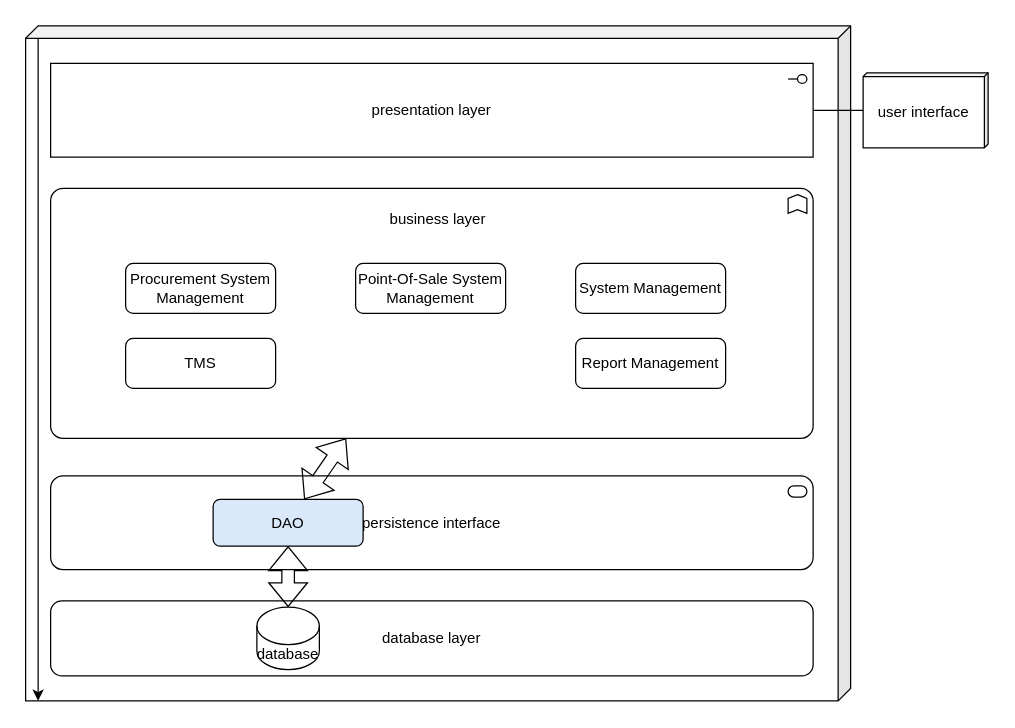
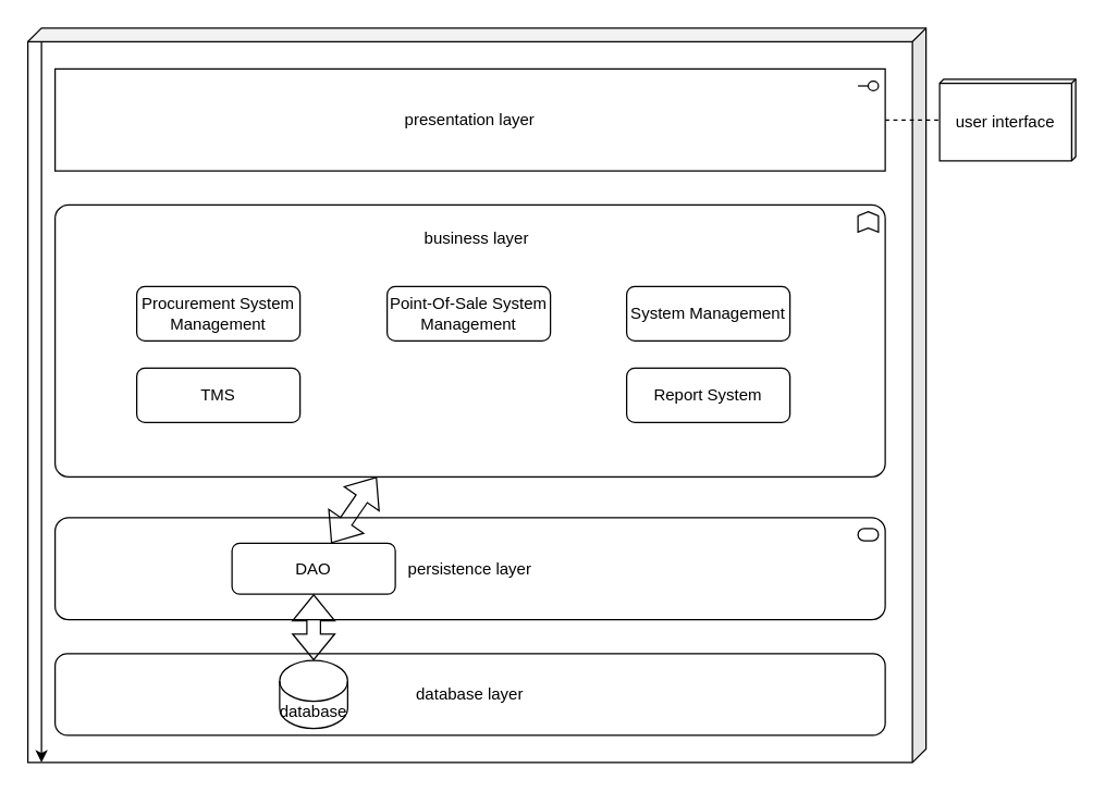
- <mxCell id="3" style="edgeStyle=orthogonalEdgeStyle;rounded=0;orthogonalLoop=1;jettySize=auto;html=1;endArrow=none;endFill=0;" edge="1" parent="1" source="4" target="5"><mxGeometry relative="1" as="geometry" /></mxCell>
+ <mxCell id="3" style="edgeStyle=orthogonalEdgeStyle;rounded=0;orthogonalLoop=1;jettySize=auto;html=1;endArrow=none;endFill=0;dashed=1;" edge="1" parent="1" source="4" target="5"><mxGeometry relative="1" as="geometry" /></mxCell>
- <mxCell id="15" value="Report Management" style="rounded=1;whiteSpace=wrap;html=1;fontColor=#000000;fillColor=#FFFFFF;" vertex="1" parent="1"><mxGeometry x="460" y="270" width="120" height="40" as="geometry" /></mxCell>
+ <mxCell id="15" value="Report System" style="rounded=1;whiteSpace=wrap;html=1;fontColor=#000000;fillColor=#FFFFFF;" vertex="1" parent="1"><mxGeometry x="460" y="270" width="120" height="40" as="geometry" /></mxCell>
- <mxCell id="11" value="DAO" style="rounded=1;whiteSpace=wrap;html=1;fontColor=#000000;fillColor=#dae8fc;" vertex="1" parent="1"><mxGeometry x="170" y="398.75" width="120" height="37.5" as="geometry" /></mxCell>
+ <mxCell id="11" value="DAO" style="rounded=1;whiteSpace=wrap;html=1;fontColor=#000000;fillColor=#FFFFFF;" vertex="1" parent="1"><mxGeometry x="170" y="398.75" width="120" height="37.5" as="geometry" /></mxCell>
- <mxCell id="8" value="&lt;font color=&quot;#000000&quot;&gt;persistence interface&lt;/font&gt;" style="html=1;outlineConnect=0;whiteSpace=wrap;fillColor=#FFFFFF;shape=mxgraph.archimate3.application;appType=serv;archiType=rounded;fontColor=#FF3333;movable=1;resizable=1;rotatable=1;deletable=1;editable=1;connectable=1;" vertex="1" parent="1"><mxGeometry x="40" y="380" width="610" height="75" as="geometry" /></mxCell>
+ <mxCell id="8" value="&lt;font color=&quot;#000000&quot;&gt;persistence layer&lt;/font&gt;" style="html=1;outlineConnect=0;whiteSpace=wrap;fillColor=#FFFFFF;shape=mxgraph.archimate3.application;appType=serv;archiType=rounded;fontColor=#FF3333;movable=1;resizable=1;rotatable=1;deletable=1;editable=1;connectable=1;" vertex="1" parent="1"><mxGeometry x="40" y="380" width="610" height="75" as="geometry" /></mxCell>
